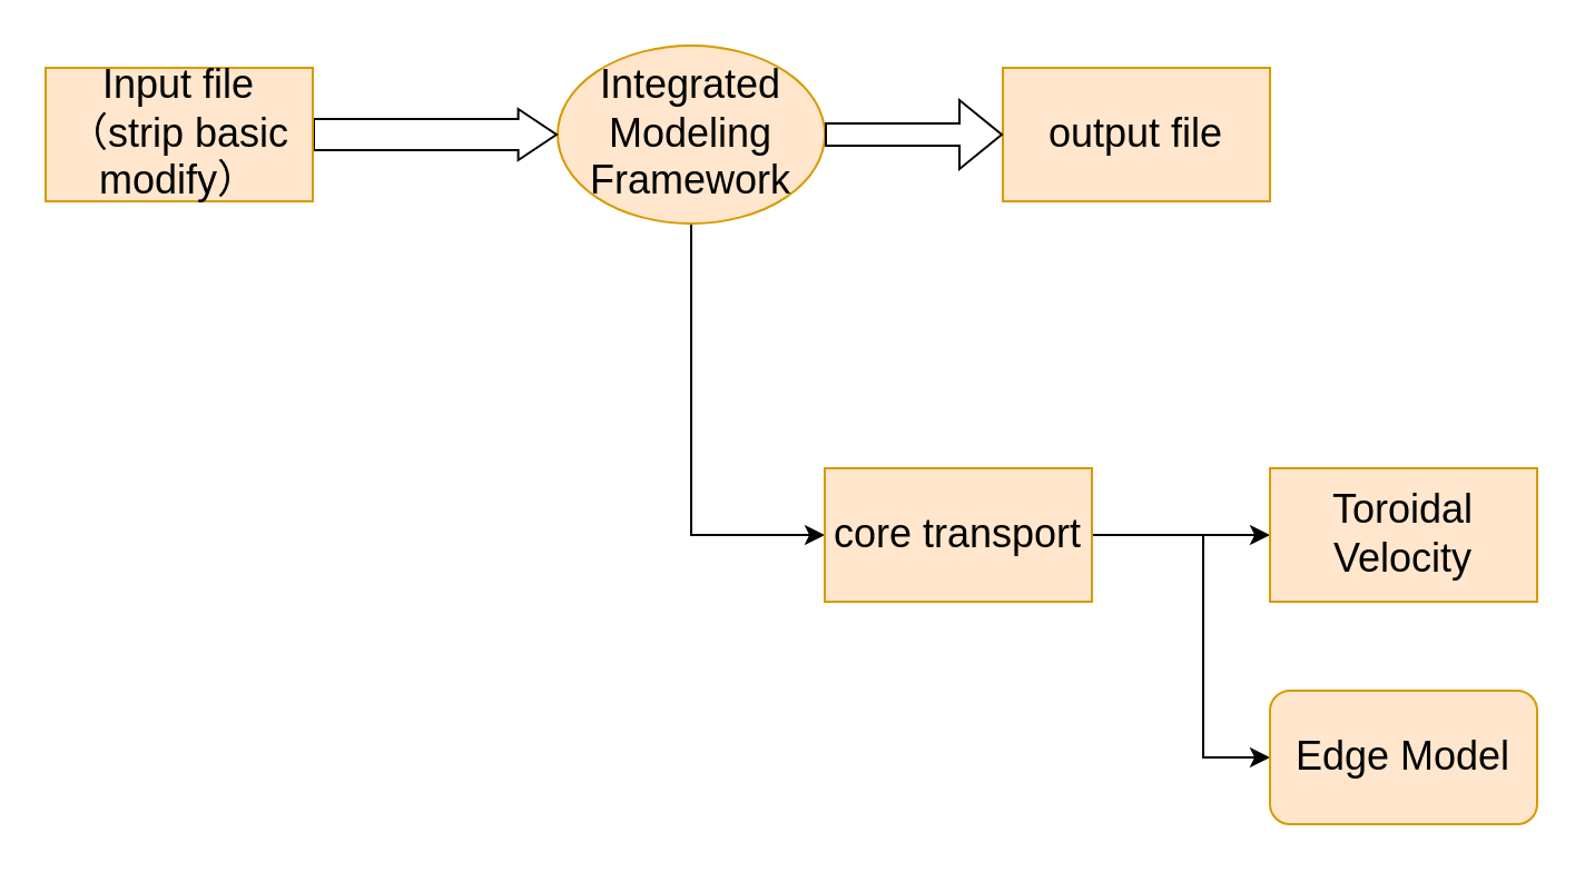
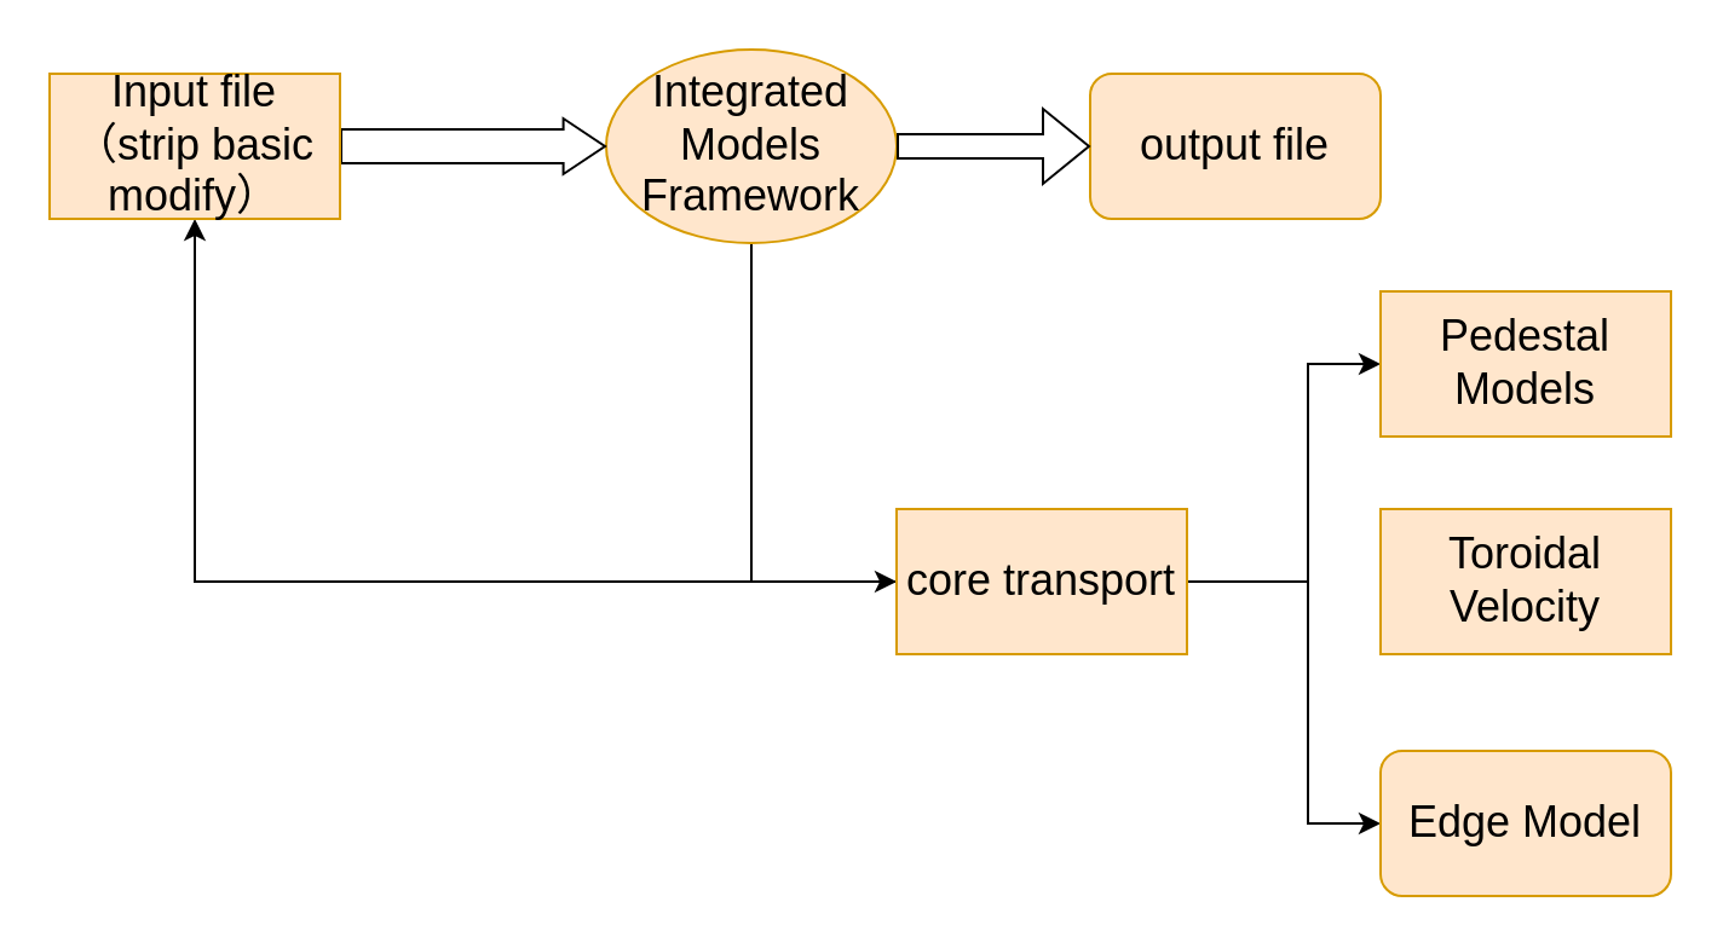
- <mxCell id="3" value="&lt;font style=&quot;font-size: 18px;&quot;&gt;Integrated Modeling Framework&lt;/font&gt;" style="ellipse;whiteSpace=wrap;html=1;fillColor=#ffe6cc;strokeColor=#d79b00;" vertex="1" parent="1"><mxGeometry x="250" y="20" width="120" height="80" as="geometry" /></mxCell>
+ <mxCell id="3" value="&lt;font style=&quot;font-size: 18px;&quot;&gt;Integrated Models Framework&lt;/font&gt;" style="ellipse;whiteSpace=wrap;html=1;fillColor=#ffe6cc;strokeColor=#d79b00;" vertex="1" parent="1"><mxGeometry x="250" y="20" width="120" height="80" as="geometry" /></mxCell>
- <mxCell id="4" value="&lt;font style=&quot;font-size: 18px;&quot;&gt;output file&lt;/font&gt;" style="whiteSpace=wrap;html=1;fillColor=#ffe6cc;strokeColor=#d79b00;" vertex="1" parent="1"><mxGeometry x="450" y="30" width="120" height="60" as="geometry" /></mxCell>
+ <mxCell id="4" value="&lt;font style=&quot;font-size: 18px;&quot;&gt;output file&lt;/font&gt;" style="whiteSpace=wrap;html=1;fillColor=#ffe6cc;strokeColor=#d79b00;rounded=1;" vertex="1" parent="1"><mxGeometry x="450" y="30" width="120" height="60" as="geometry" /></mxCell>
+ <mxCell id="11" value="&lt;font style=&quot;font-size: 18px;&quot;&gt;Pedestal Models&lt;/font&gt;" style="whiteSpace=wrap;html=1;fillColor=#ffe6cc;strokeColor=#d79b00;" vertex="1" parent="1"><mxGeometry x="570" y="120" width="120" height="60" as="geometry" /></mxCell>
+ <mxCell id="7" value="" style="edgeStyle=orthogonalEdgeStyle;rounded=0;orthogonalLoop=1;jettySize=auto;html=1;fontSize=18;" edge="1" parent="1" source="8" target="11"><mxGeometry relative="1" as="geometry"><Array as="points"><mxPoint x="540" y="240" /><mxPoint x="540" y="150" /></Array></mxGeometry></mxCell>
- <mxCell id="5" value="" style="edgeStyle=orthogonalEdgeStyle;rounded=0;orthogonalLoop=1;jettySize=auto;html=1;fontSize=18;" edge="1" parent="1" source="8" target="9"><mxGeometry relative="1" as="geometry" /></mxCell>
+ <mxCell id="5" value="" style="edgeStyle=orthogonalEdgeStyle;rounded=0;orthogonalLoop=1;jettySize=auto;html=1;fontSize=18;" edge="1" parent="1" source="8" target="14"><mxGeometry relative="1" as="geometry" /></mxCell>
